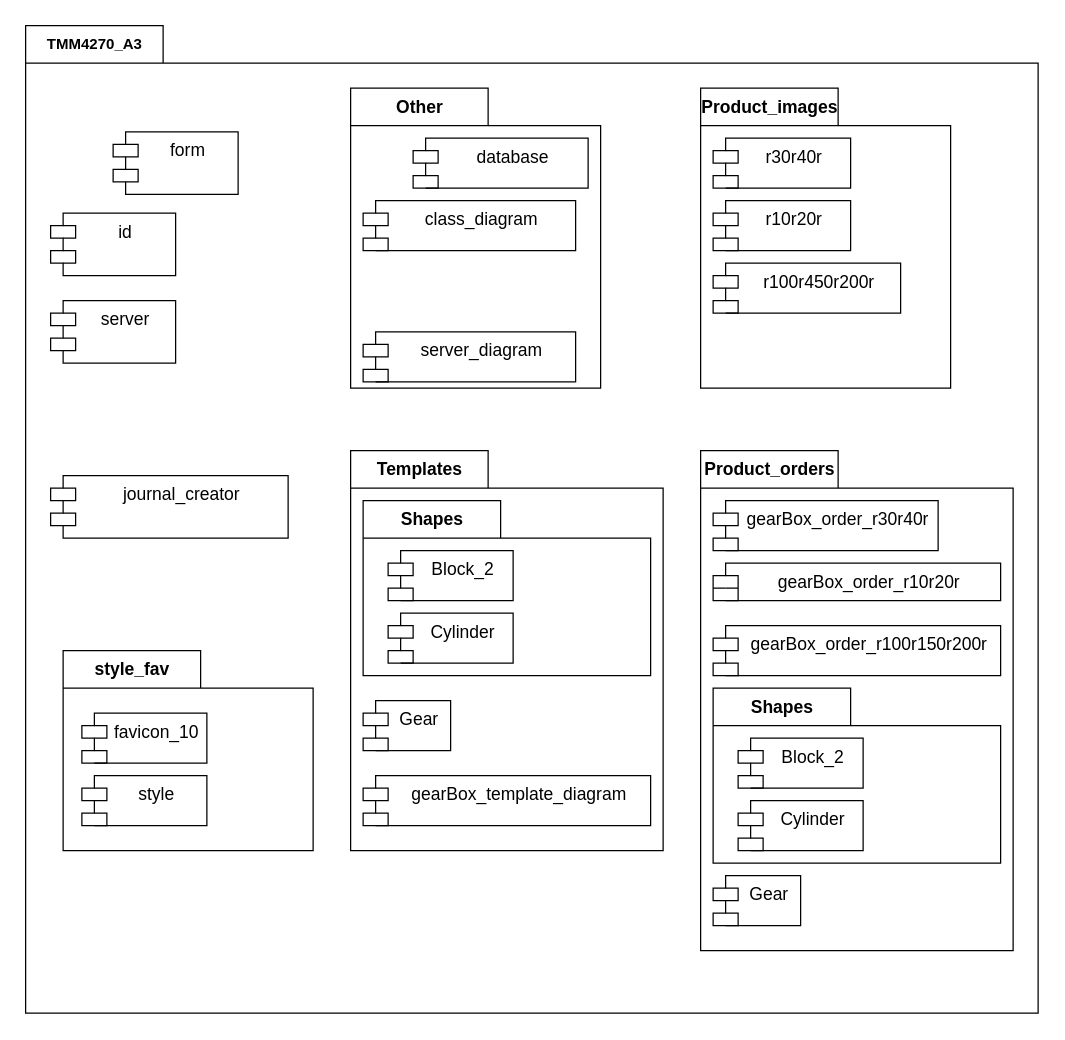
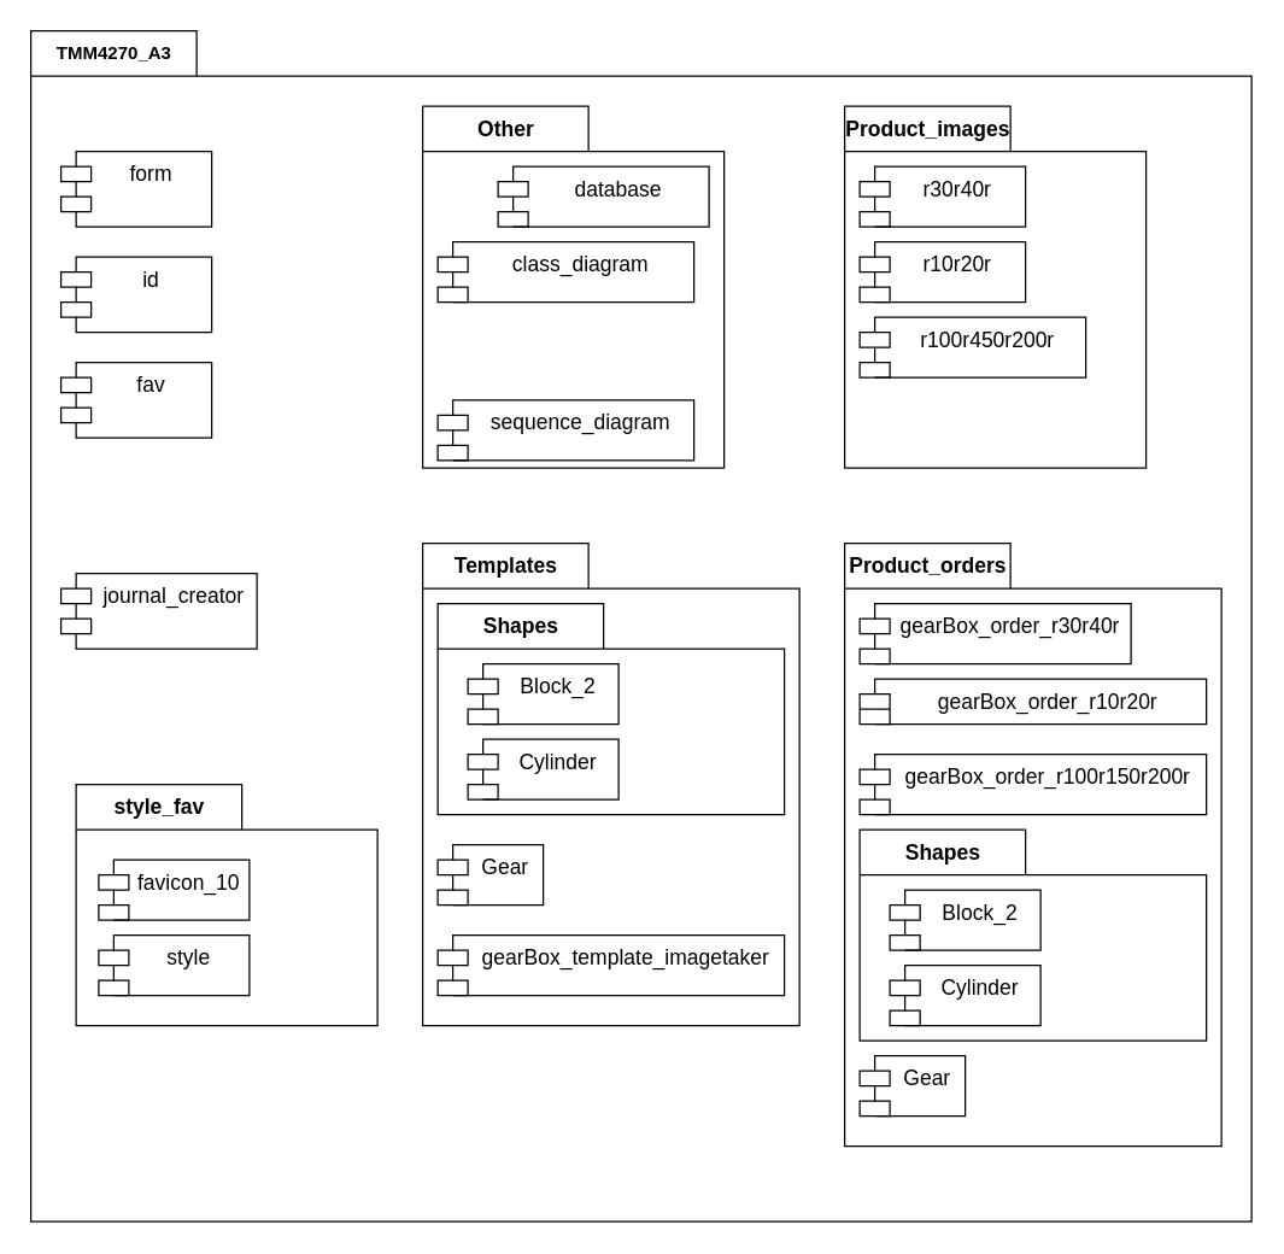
- <mxCell id="3" value="form" style="shape=module;align=left;spacingLeft=20;align=center;verticalAlign=top;fontSize=14;" parent="2" vertex="1"><mxGeometry x="70" y="85" width="100" height="50" as="geometry" /></mxCell>
+ <mxCell id="3" value="form" style="shape=module;align=left;spacingLeft=20;align=center;verticalAlign=top;fontSize=14;" parent="2" vertex="1"><mxGeometry x="20" y="80" width="100" height="50" as="geometry" /></mxCell>
- <mxCell id="4" value="server" style="shape=module;align=left;spacingLeft=20;align=center;verticalAlign=top;fontSize=14;" parent="2" vertex="1"><mxGeometry x="20" y="220" width="100" height="50" as="geometry" /></mxCell>
+ <mxCell id="4" value="fav" style="shape=module;align=left;spacingLeft=20;align=center;verticalAlign=top;fontSize=14;" parent="2" vertex="1"><mxGeometry x="20" y="220" width="100" height="50" as="geometry" /></mxCell>
- <mxCell id="10" value="server_diagram" style="shape=module;align=left;spacingLeft=20;align=center;verticalAlign=top;fontSize=14;" parent="7" vertex="1"><mxGeometry x="10" y="195" width="170" height="40" as="geometry" /></mxCell>
+ <mxCell id="10" value="sequence_diagram" style="shape=module;align=left;spacingLeft=20;align=center;verticalAlign=top;fontSize=14;" parent="7" vertex="1"><mxGeometry x="10" y="195" width="170" height="40" as="geometry" /></mxCell>
- <mxCell id="6" value="journal_creator&#10;" style="shape=module;align=left;spacingLeft=20;align=center;verticalAlign=top;fontSize=14;" parent="2" vertex="1"><mxGeometry x="20" y="360" width="190" height="50" as="geometry" /></mxCell>
+ <mxCell id="6" value="journal_creator&#10;" style="shape=module;align=left;spacingLeft=20;align=center;verticalAlign=top;fontSize=14;" parent="2" vertex="1"><mxGeometry x="20" y="360" width="130" height="50" as="geometry" /></mxCell>
- <mxCell id="20" value="gearBox_template_diagram&#10;" style="shape=module;align=left;spacingLeft=20;align=center;verticalAlign=top;fontSize=14;" parent="18" vertex="1"><mxGeometry x="10" y="260" width="230" height="40" as="geometry" /></mxCell>
+ <mxCell id="20" value="gearBox_template_imagetaker&#10;" style="shape=module;align=left;spacingLeft=20;align=center;verticalAlign=top;fontSize=14;" parent="18" vertex="1"><mxGeometry x="10" y="260" width="230" height="40" as="geometry" /></mxCell>
